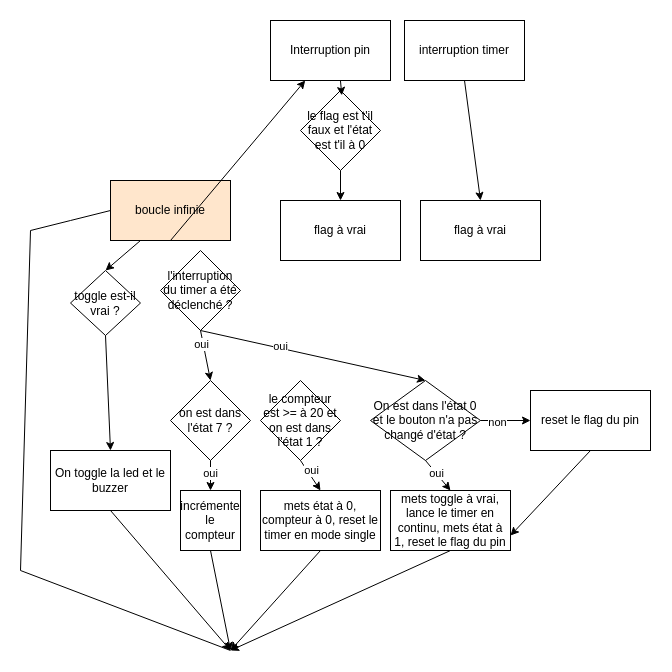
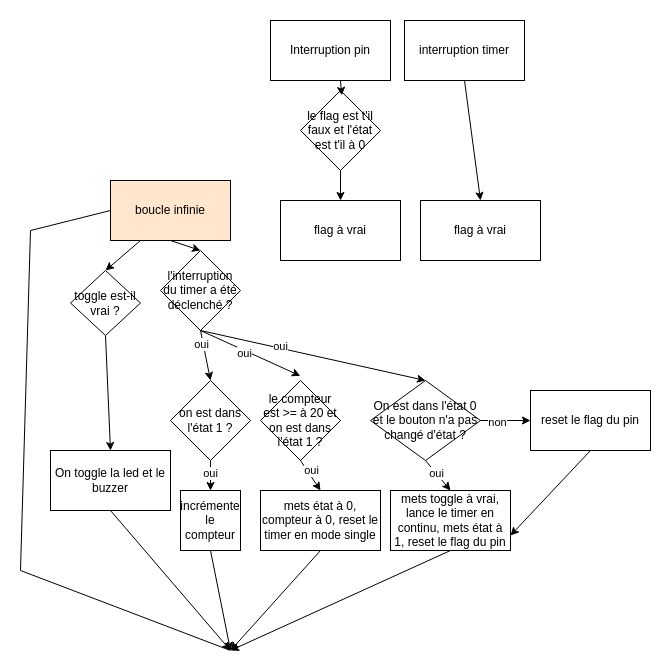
- <mxCell id="8" value="" style="endArrow=classic;html=1;rounded=0;exitX=0.5;exitY=1;exitDx=0;exitDy=0;" parent="1" source="2" target="34" edge="1"><mxGeometry width="50" height="50" relative="1" as="geometry"><mxPoint x="320" y="340" as="sourcePoint" /><mxPoint x="370" y="290" as="targetPoint" /></mxGeometry></mxCell>
+ <mxCell id="8" value="" style="endArrow=classic;html=1;rounded=0;exitX=0.5;exitY=1;exitDx=0;exitDy=0;entryX=0.5;entryY=0;entryDx=0;entryDy=0;" parent="1" source="2" target="4" edge="1"><mxGeometry width="50" height="50" relative="1" as="geometry"><mxPoint x="320" y="340" as="sourcePoint" /><mxPoint x="370" y="290" as="targetPoint" /></mxGeometry></mxCell>
+ <mxCell id="12" value="" style="endArrow=classic;html=1;rounded=0;exitX=0.5;exitY=1;exitDx=0;exitDy=0;entryX=0.498;entryY=-0.058;entryDx=0;entryDy=0;entryPerimeter=0;" parent="1" source="4" target="6" edge="1"><mxGeometry width="50" height="50" relative="1" as="geometry"><mxPoint x="320" y="390" as="sourcePoint" /><mxPoint x="370" y="340" as="targetPoint" /></mxGeometry></mxCell>
+ <mxCell id="13" value="oui" style="edgeLabel;html=1;align=center;verticalAlign=middle;resizable=0;points=[];" parent="12" vertex="1" connectable="0"><mxGeometry x="-0.11" y="-2" relative="1" as="geometry"><mxPoint as="offset" /></mxGeometry></mxCell>
- <mxCell id="5" value="on est dans l'état 7 ?" style="rhombus;whiteSpace=wrap;html=1;" parent="1" vertex="1"><mxGeometry x="170" y="380" width="80" height="80" as="geometry" /></mxCell>
+ <mxCell id="5" value="on est dans l'état 1 ?" style="rhombus;whiteSpace=wrap;html=1;" parent="1" vertex="1"><mxGeometry x="170" y="380" width="80" height="80" as="geometry" /></mxCell>
